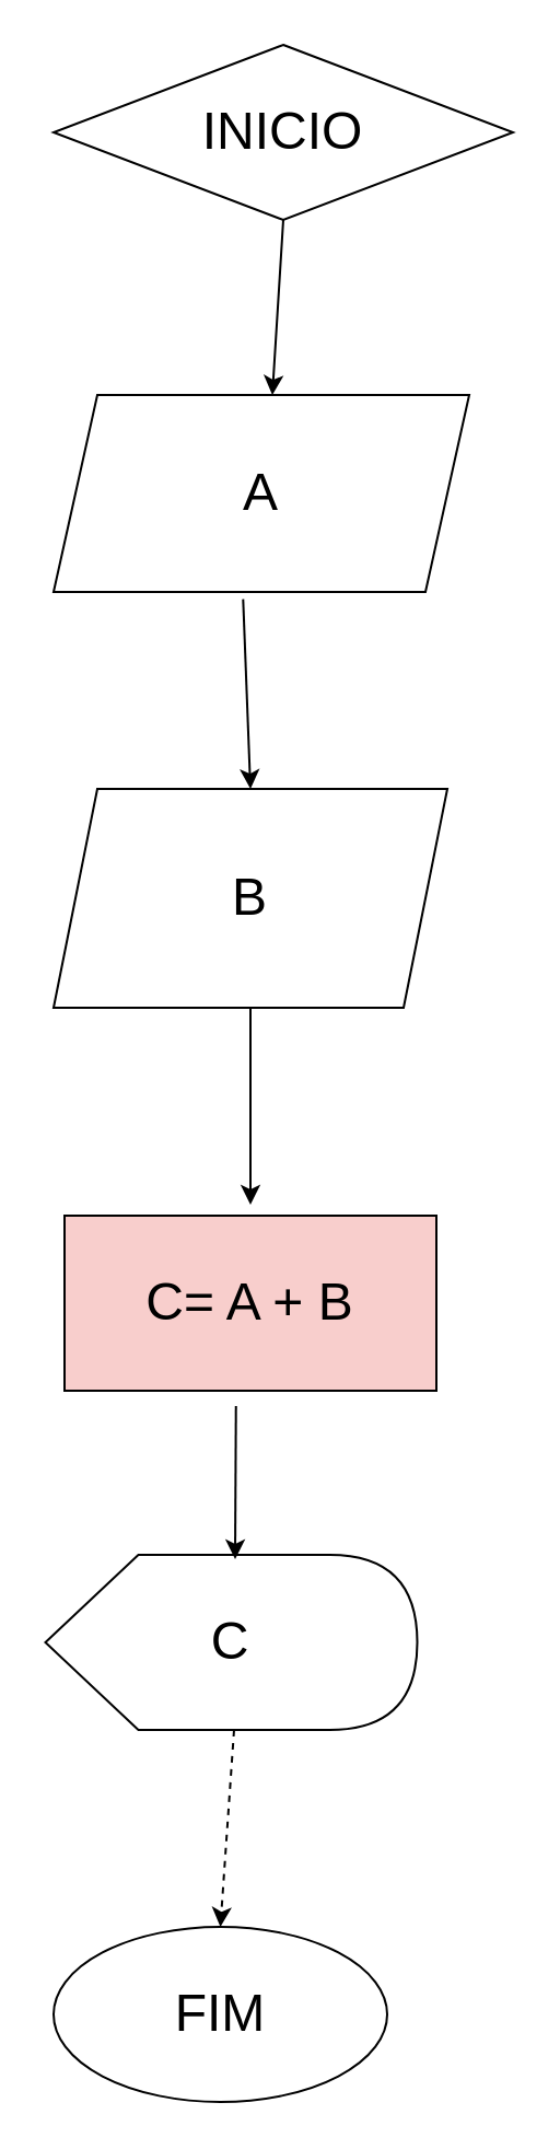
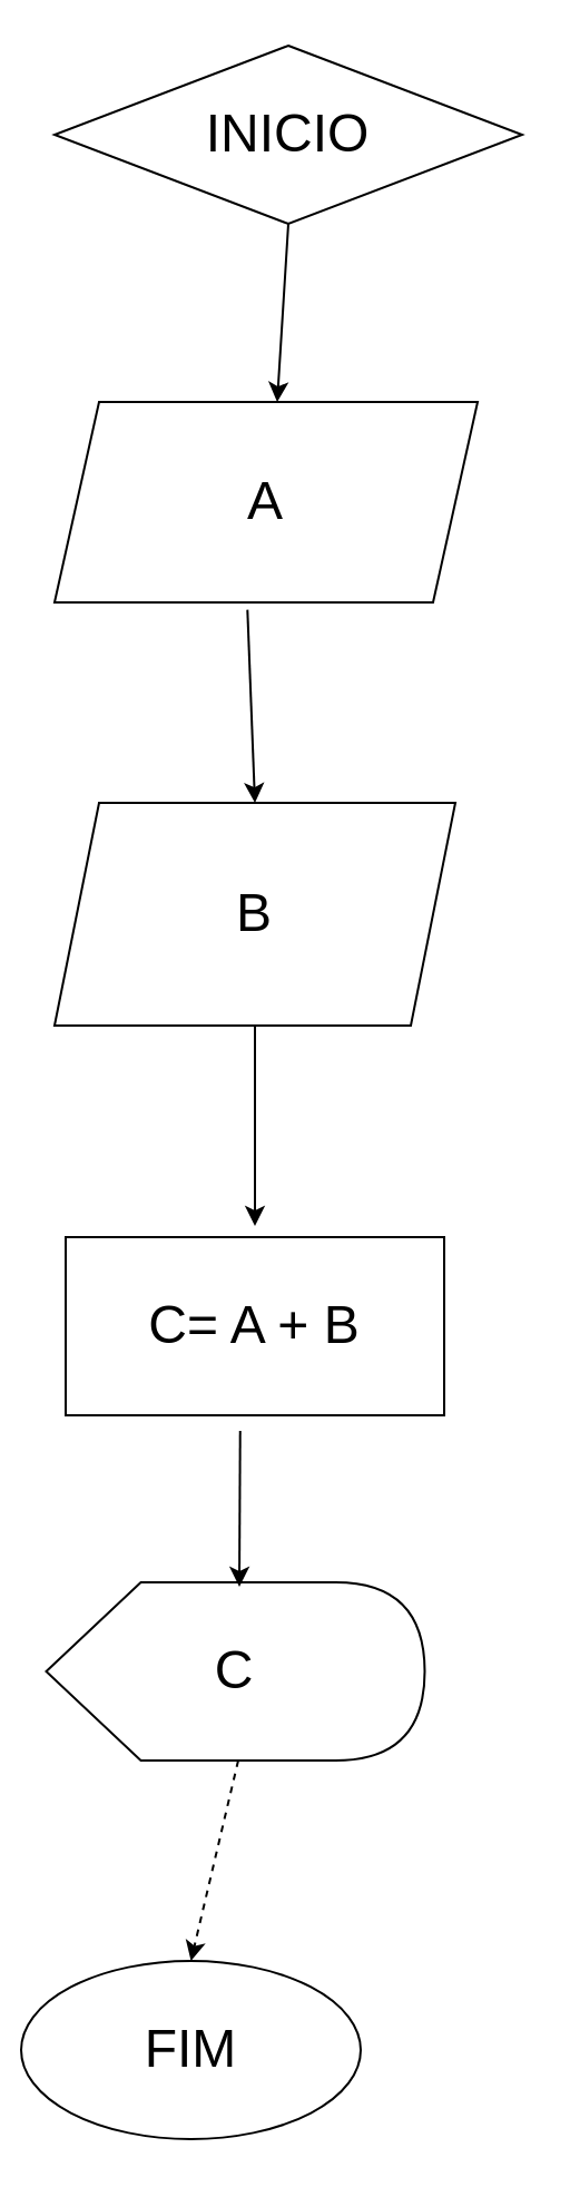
- <mxCell id="8" value="&lt;font style=&quot;font-size: 24px;&quot;&gt;C= A + B&lt;/font&gt;" style="rounded=0;whiteSpace=wrap;html=1;fillColor=#f8cecc;" vertex="1" parent="1"><mxGeometry x="29" y="555" width="170" height="80" as="geometry" /></mxCell>
+ <mxCell id="8" value="&lt;font style=&quot;font-size: 24px;&quot;&gt;C= A + B&lt;/font&gt;" style="rounded=0;whiteSpace=wrap;html=1;" vertex="1" parent="1"><mxGeometry x="29" y="555" width="170" height="80" as="geometry" /></mxCell>
- <mxCell id="12" value="&lt;font style=&quot;font-size: 24px;&quot;&gt;FIM&lt;/font&gt;" style="ellipse;whiteSpace=wrap;html=1;" vertex="1" parent="1"><mxGeometry x="24" y="880" width="152.5" height="80" as="geometry" /></mxCell>
+ <mxCell id="12" value="&lt;font style=&quot;font-size: 24px;&quot;&gt;FIM&lt;/font&gt;" style="ellipse;whiteSpace=wrap;html=1;" vertex="1" parent="1"><mxGeometry x="9" y="880" width="152.5" height="80" as="geometry" /></mxCell>
